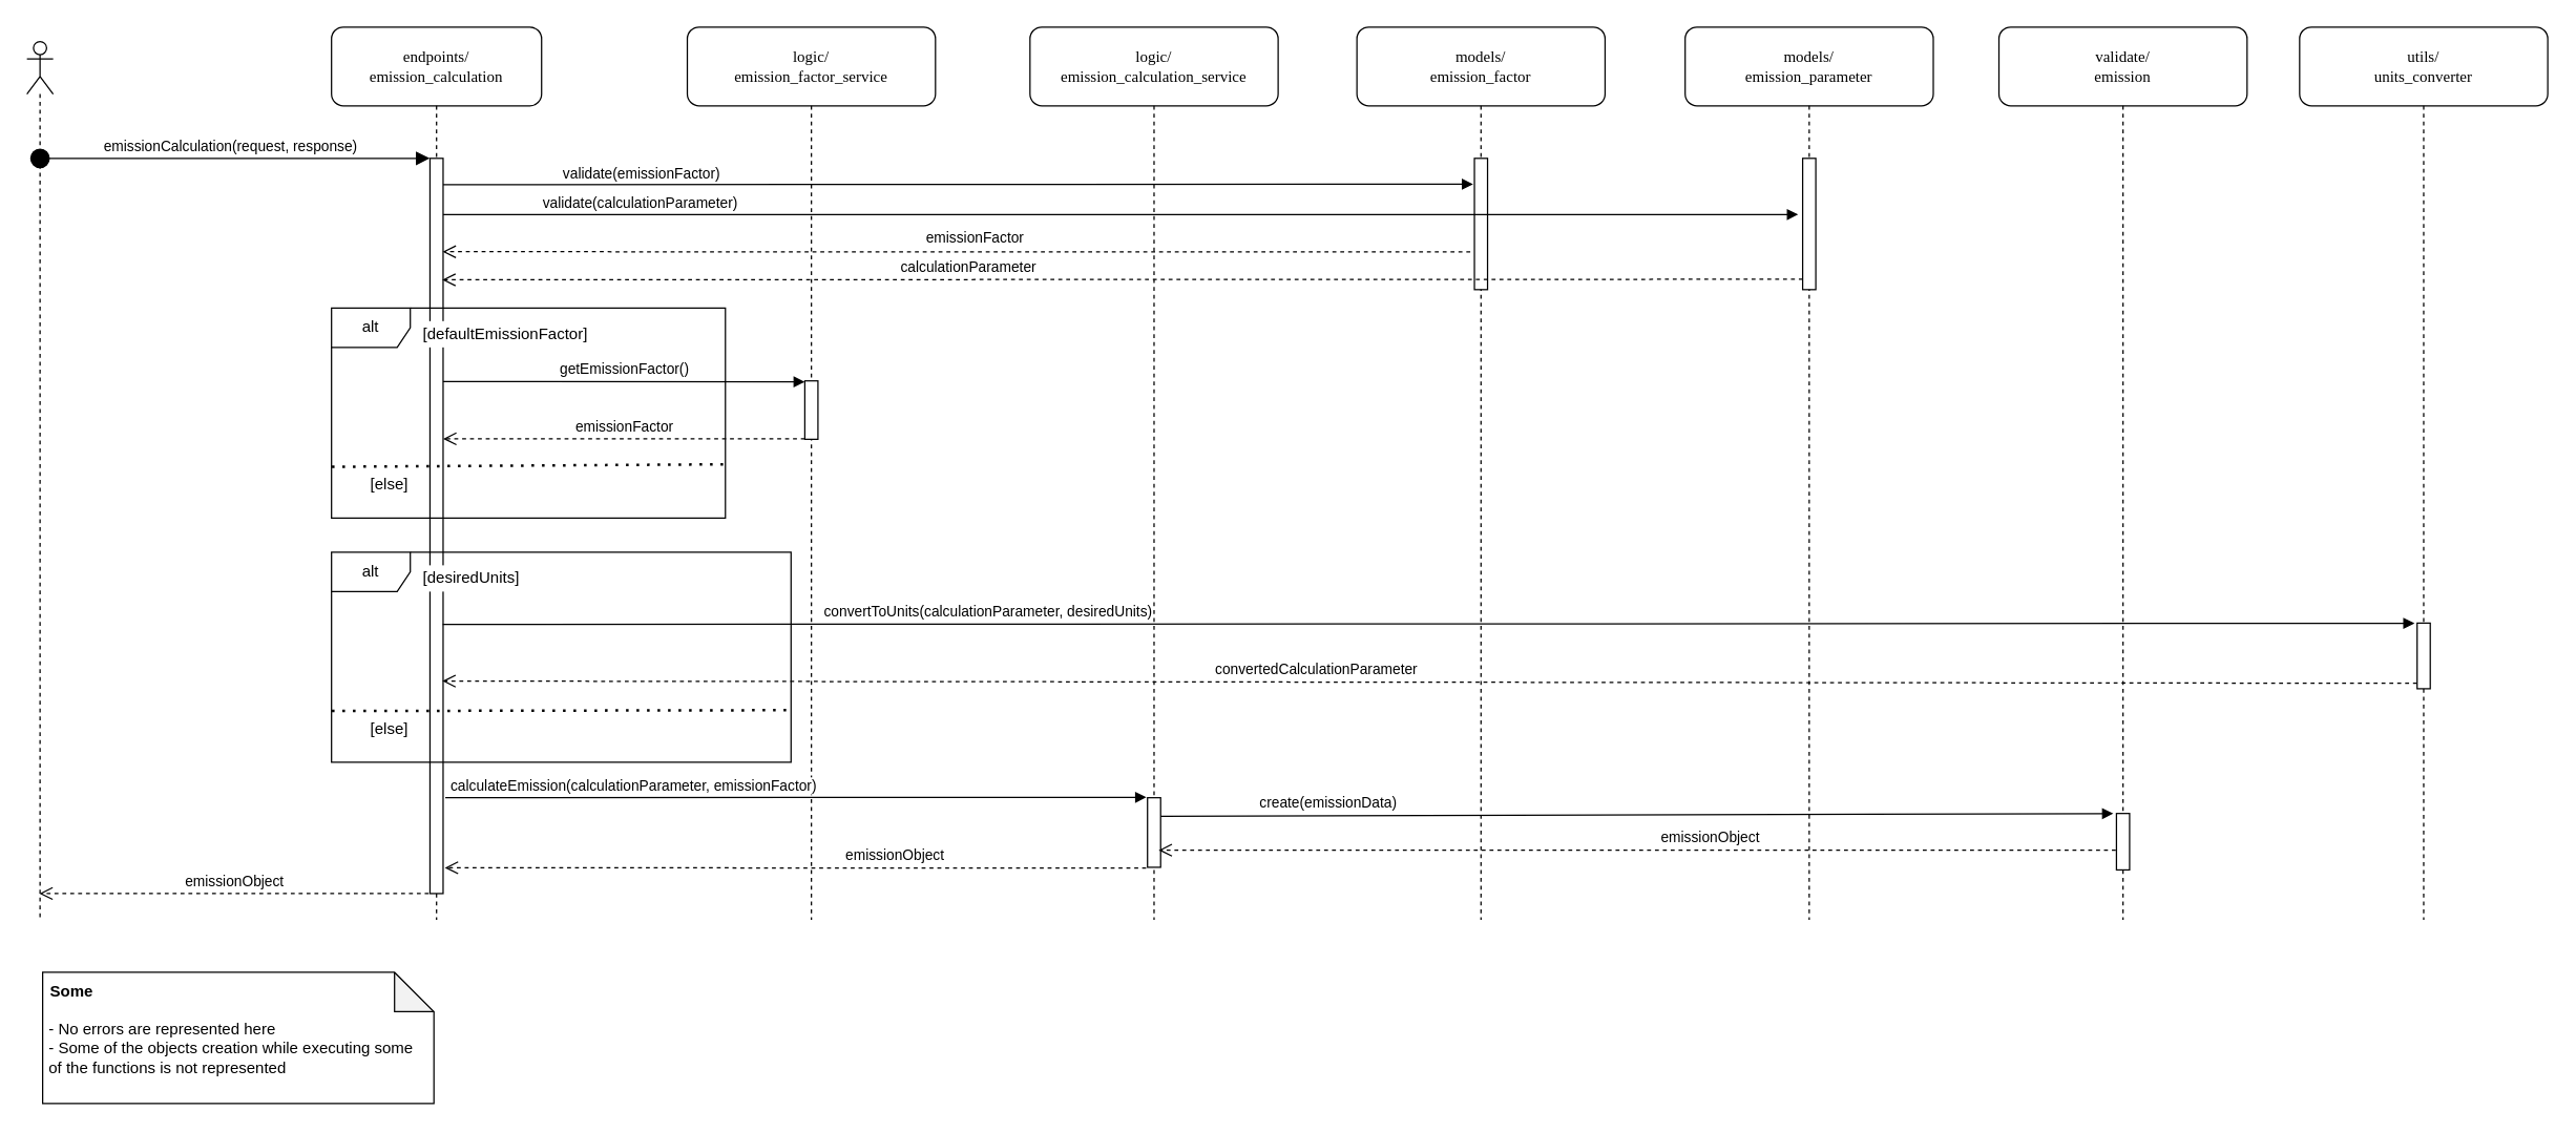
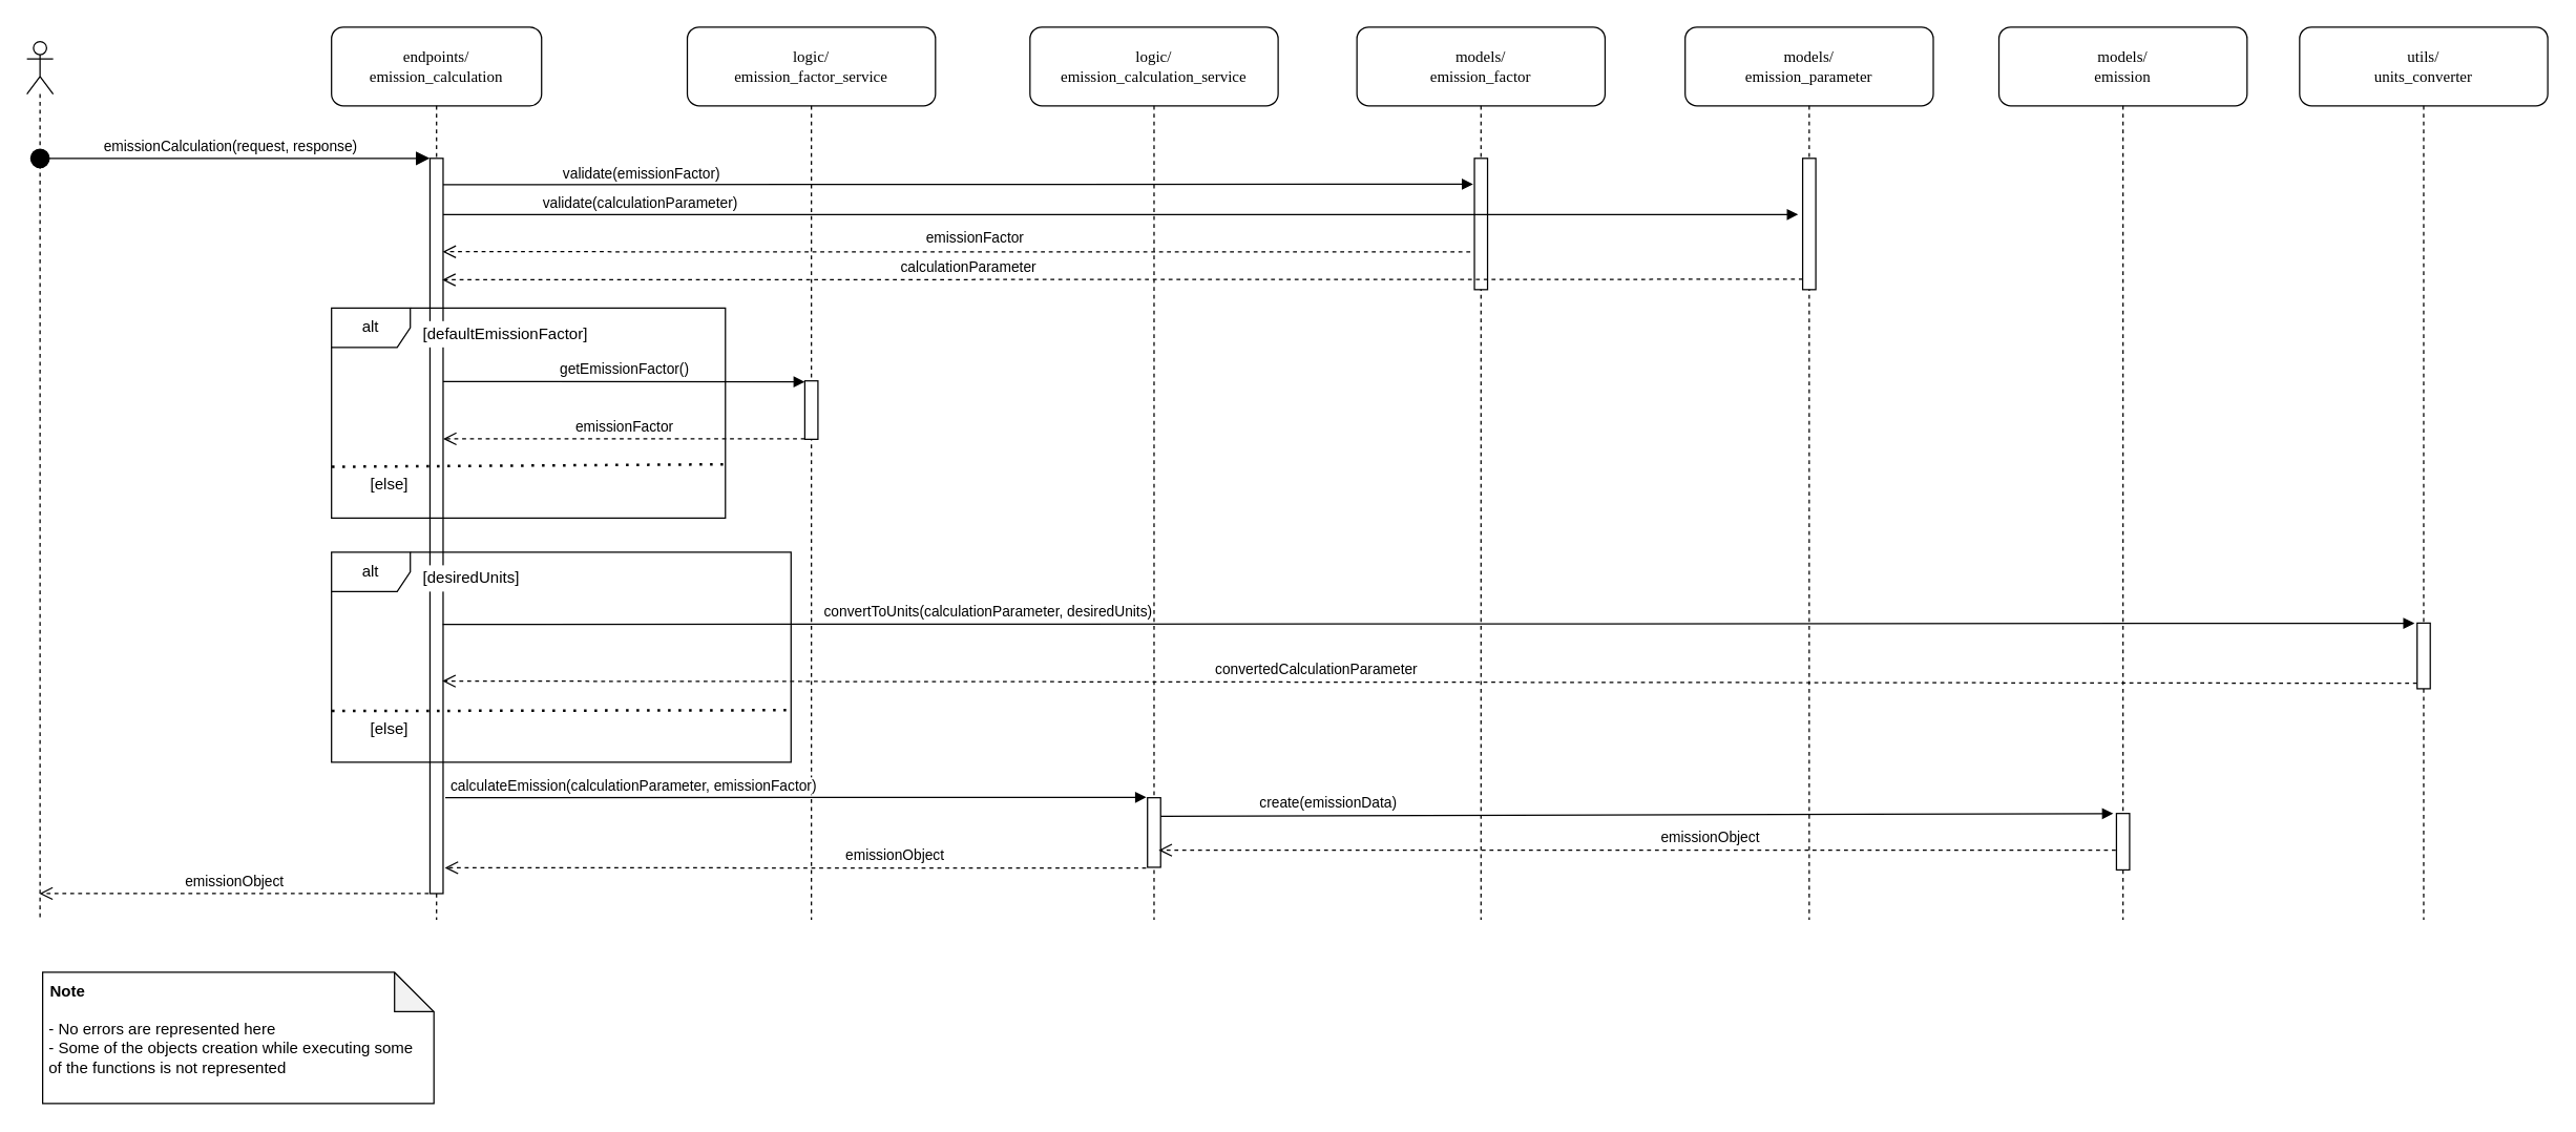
- <mxCell id="36" value="validate/&lt;br&gt;emission" style="shape=umlLifeline;perimeter=lifelinePerimeter;whiteSpace=wrap;html=1;container=1;collapsible=0;recursiveResize=0;outlineConnect=0;rounded=1;shadow=0;comic=0;labelBackgroundColor=none;strokeWidth=1;fontFamily=Verdana;fontSize=12;align=center;size=60;" vertex="1" parent="1"><mxGeometry x="1522" y="20" width="189" height="680" as="geometry" /></mxCell>
+ <mxCell id="36" value="models/&lt;br&gt;emission" style="shape=umlLifeline;perimeter=lifelinePerimeter;whiteSpace=wrap;html=1;container=1;collapsible=0;recursiveResize=0;outlineConnect=0;rounded=1;shadow=0;comic=0;labelBackgroundColor=none;strokeWidth=1;fontFamily=Verdana;fontSize=12;align=center;size=60;" vertex="1" parent="1"><mxGeometry x="1522" y="20" width="189" height="680" as="geometry" /></mxCell>
- <mxCell id="42" value="Some" style="text;html=1;strokeColor=none;fillColor=none;align=left;verticalAlign=middle;whiteSpace=wrap;rounded=0;spacingLeft=4;fontStyle=1" vertex="1" parent="40"><mxGeometry width="60" height="30" as="geometry" /></mxCell>
+ <mxCell id="42" value="Note" style="text;html=1;strokeColor=none;fillColor=none;align=left;verticalAlign=middle;whiteSpace=wrap;rounded=0;spacingLeft=4;fontStyle=1" vertex="1" parent="40"><mxGeometry width="60" height="30" as="geometry" /></mxCell>
